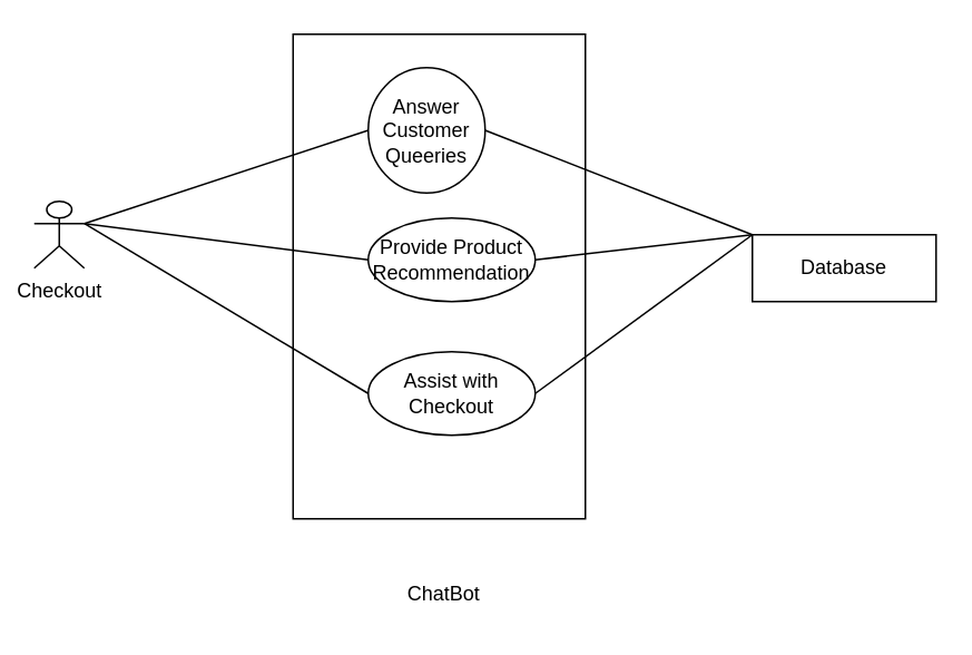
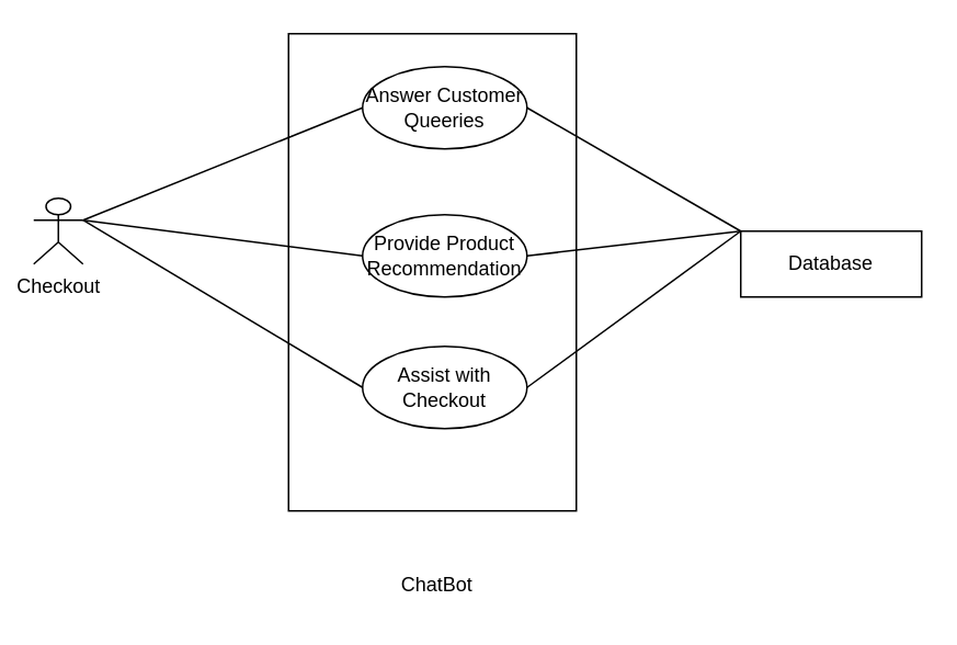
- <mxCell id="4" value="Answer Customer Queeries" style="ellipse;whiteSpace=wrap;html=1;" parent="1" vertex="1"><mxGeometry x="220" y="40" width="70" height="75" as="geometry" /></mxCell>
+ <mxCell id="4" value="Answer Customer Queeries" style="ellipse;whiteSpace=wrap;html=1;" parent="1" vertex="1"><mxGeometry x="220" y="40" width="100" height="50" as="geometry" /></mxCell>
